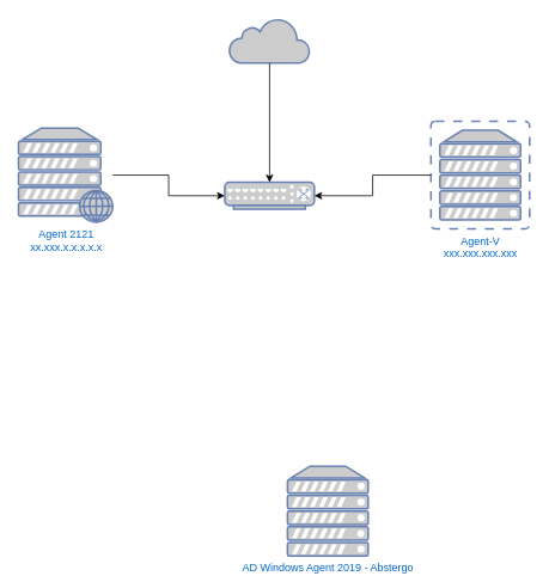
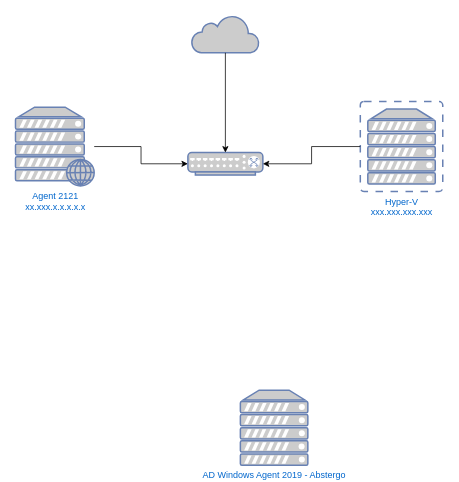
- <mxCell id="2" value="Agent-V&lt;br&gt;xxx.xxx.xxx.xxx" style="fontColor=#0066CC;verticalAlign=top;verticalLabelPosition=bottom;labelPosition=center;align=center;html=1;outlineConnect=0;fillColor=#CCCCCC;strokeColor=#6881B3;gradientColor=none;gradientDirection=north;strokeWidth=2;shape=mxgraph.networks.virtual_server;" vertex="1" parent="1"><mxGeometry x="480" y="135" width="110" height="120" as="geometry" /></mxCell>
+ <mxCell id="2" value="Hyper-V&lt;br&gt;xxx.xxx.xxx.xxx" style="fontColor=#0066CC;verticalAlign=top;verticalLabelPosition=bottom;labelPosition=center;align=center;html=1;outlineConnect=0;fillColor=#CCCCCC;strokeColor=#6881B3;gradientColor=none;gradientDirection=north;strokeWidth=2;shape=mxgraph.networks.virtual_server;" vertex="1" parent="1"><mxGeometry x="480" y="135" width="110" height="120" as="geometry" /></mxCell>
